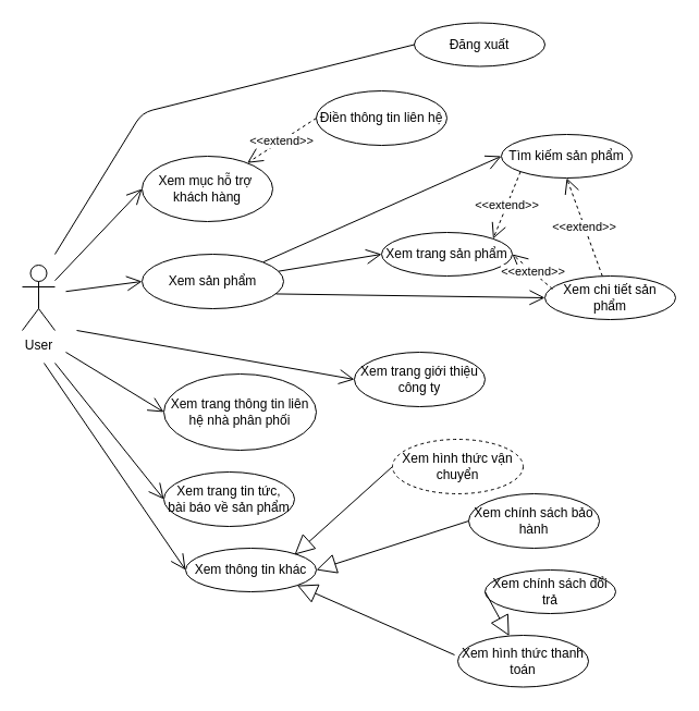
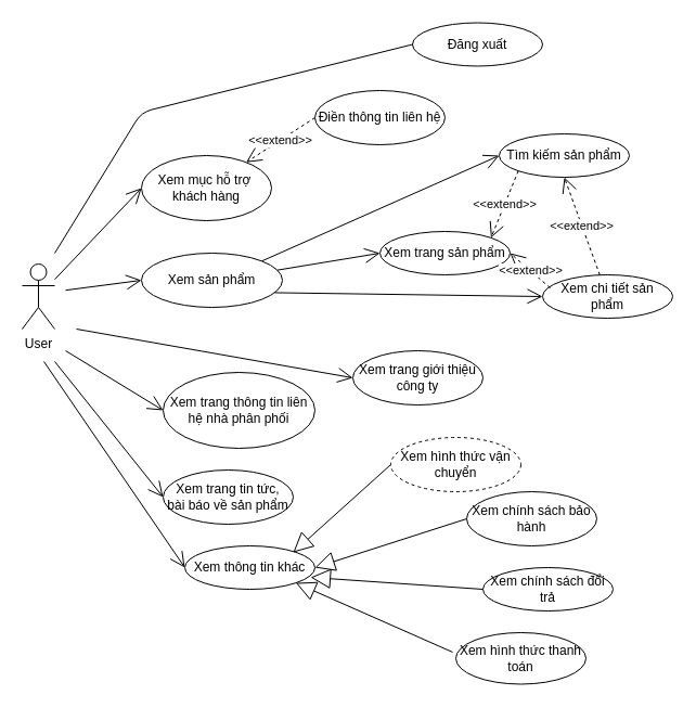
- <mxCell id="32" value="" style="endArrow=block;endSize=16;endFill=0;html=1;exitX=0;exitY=0.5;exitDx=0;exitDy=0;" edge="1" parent="1" source="12" target="9"><mxGeometry width="160" relative="1" as="geometry"><mxPoint x="440" y="508" as="sourcePoint" /><mxPoint x="300" y="533" as="targetPoint" /></mxGeometry></mxCell>
+ <mxCell id="32" value="" style="endArrow=block;endSize=16;endFill=0;html=1;entryX=0.967;entryY=0.725;entryDx=0;entryDy=0;exitX=0;exitY=0.5;exitDx=0;exitDy=0;entryPerimeter=0;" edge="1" parent="1" source="12" target="13"><mxGeometry width="160" relative="1" as="geometry"><mxPoint x="440" y="508" as="sourcePoint" /><mxPoint x="300" y="533" as="targetPoint" /></mxGeometry></mxCell>
